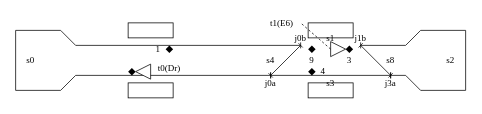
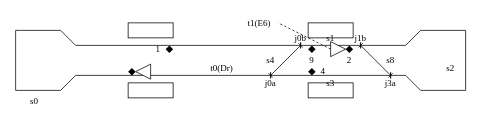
- <mxCell id="34" value="t1(E6)" style="text;html=1;strokeColor=none;fillColor=none;align=center;verticalAlign=middle;whiteSpace=wrap;rounded=0;fontFamily=Lucida Console;" vertex="1" parent="1"><mxGeometry x="350" y="20" width="50" height="20" as="geometry" /></mxCell>
+ <mxCell id="34" value="t1(E6)" style="text;html=1;strokeColor=none;fillColor=none;align=center;verticalAlign=middle;whiteSpace=wrap;rounded=0;fontFamily=Lucida Console;" vertex="1" parent="1"><mxGeometry x="320" y="20" width="50" height="20" as="geometry" /></mxCell>
+ <mxCell id="6" value="" style="endArrow=baseDash;html=1;rounded=0;startArrow=baseDash;startFill=0;endFill=0;exitX=0.5;exitY=1;exitDx=0;exitDy=0;entryX=0.5;entryY=1;entryDx=0;entryDy=0;" parent="1" source="12" target="14" edge="1"><mxGeometry width="50" height="50" relative="1" as="geometry"><mxPoint x="380" y="60" as="sourcePoint" /><mxPoint x="460" y="60" as="targetPoint" /></mxGeometry></mxCell>
- <mxCell id="15" value="s0" style="text;html=1;strokeColor=none;fillColor=none;align=center;verticalAlign=middle;whiteSpace=wrap;rounded=0;fontFamily=Lucida Console;" parent="1" vertex="1"><mxGeometry x="20" y="70" width="40" height="20" as="geometry" /></mxCell>
+ <mxCell id="15" value="s0" style="text;html=1;strokeColor=none;fillColor=none;align=center;verticalAlign=middle;whiteSpace=wrap;rounded=0;fontFamily=Lucida Console;" parent="1" vertex="1"><mxGeometry x="25" y="125" width="40" height="20" as="geometry" /></mxCell>
- <mxCell id="29" value="3" style="text;html=1;strokeColor=none;fillColor=none;align=center;verticalAlign=middle;whiteSpace=wrap;rounded=0;fontFamily=Lucida Console;" parent="1" vertex="1"><mxGeometry x="455" y="70" width="20" height="20" as="geometry" /></mxCell>
+ <mxCell id="29" value="2" style="text;html=1;strokeColor=none;fillColor=none;align=center;verticalAlign=middle;whiteSpace=wrap;rounded=0;fontFamily=Lucida Console;" parent="1" vertex="1"><mxGeometry x="455" y="70" width="20" height="20" as="geometry" /></mxCell>
- <mxCell id="17" value="s2" style="text;html=1;strokeColor=none;fillColor=none;align=center;verticalAlign=middle;whiteSpace=wrap;rounded=0;fontFamily=Lucida Console;" parent="1" vertex="1"><mxGeometry x="580" y="70" width="40" height="20" as="geometry" /></mxCell>
+ <mxCell id="17" value="s2" style="text;html=1;strokeColor=none;fillColor=none;align=center;verticalAlign=middle;whiteSpace=wrap;rounded=0;fontFamily=Lucida Console;" parent="1" vertex="1"><mxGeometry x="580" y="80" width="40" height="20" as="geometry" /></mxCell>
- <mxCell id="32" value="t0(Dr)" style="text;html=1;strokeColor=none;fillColor=none;align=center;verticalAlign=middle;whiteSpace=wrap;rounded=0;fontFamily=Lucida Console;" vertex="1" parent="1"><mxGeometry x="200" y="80" width="50" height="20" as="geometry" /></mxCell>
+ <mxCell id="32" value="t0(Dr)" style="text;html=1;strokeColor=none;fillColor=none;align=center;verticalAlign=middle;whiteSpace=wrap;rounded=0;fontFamily=Lucida Console;" vertex="1" parent="1"><mxGeometry x="270" y="80" width="50" height="20" as="geometry" /></mxCell>
